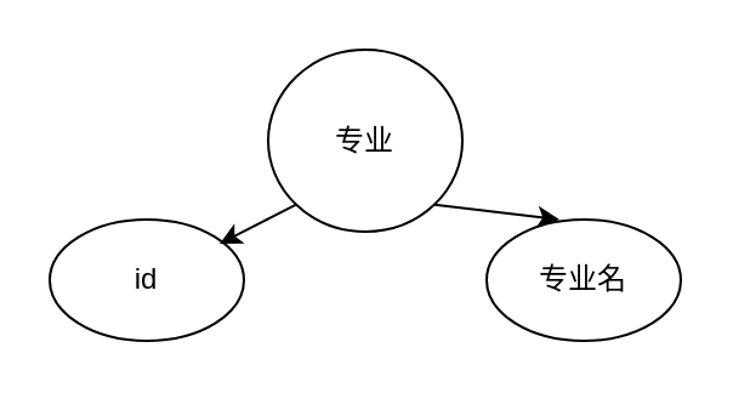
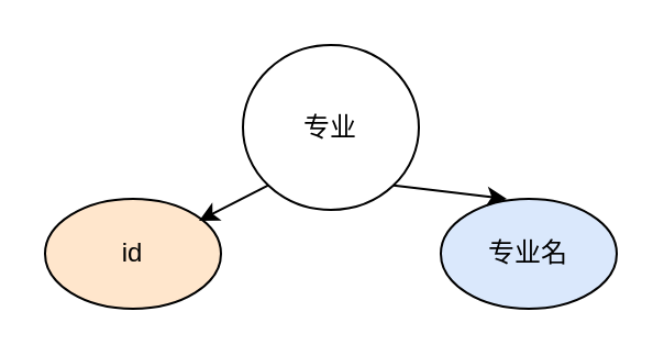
- <mxCell id="3" value="id" style="ellipse;whiteSpace=wrap;html=1;" vertex="1" parent="1"><mxGeometry x="20" y="90" width="80" height="50" as="geometry" /></mxCell>
+ <mxCell id="3" value="id" style="ellipse;whiteSpace=wrap;html=1;fillColor=#ffe6cc;" vertex="1" parent="1"><mxGeometry x="20" y="90" width="80" height="50" as="geometry" /></mxCell>
- <mxCell id="4" value="专业名" style="ellipse;whiteSpace=wrap;html=1;" vertex="1" parent="1"><mxGeometry x="200" y="90" width="80" height="50" as="geometry" /></mxCell>
+ <mxCell id="4" value="专业名" style="ellipse;whiteSpace=wrap;html=1;fillColor=#dae8fc;" vertex="1" parent="1"><mxGeometry x="200" y="90" width="80" height="50" as="geometry" /></mxCell>
